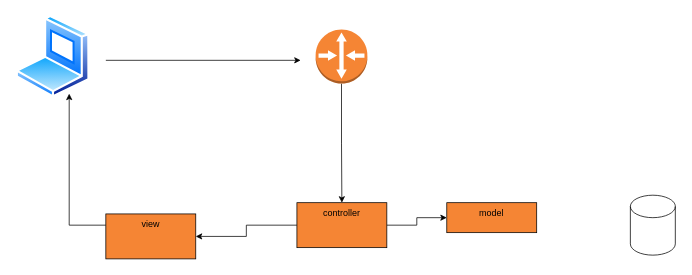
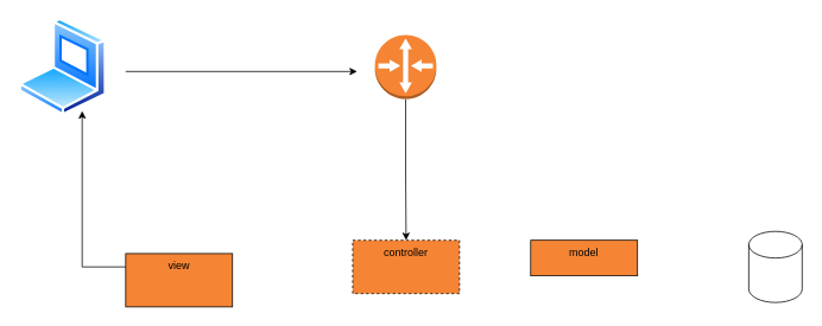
- <mxCell id="6" value="" style="edgeStyle=orthogonalEdgeStyle;rounded=0;orthogonalLoop=1;jettySize=auto;html=1;" edge="1" parent="1" source="8" target="9"><mxGeometry relative="1" as="geometry" /></mxCell>
- <mxCell id="8" value="controller" style="whiteSpace=wrap;html=1;verticalAlign=top;fillColor=#F58534;dashed=0;gradientColor=none;" vertex="1" parent="1"><mxGeometry x="395" y="270" width="120" height="60" as="geometry" /></mxCell>
+ <mxCell id="8" value="controller" style="whiteSpace=wrap;html=1;verticalAlign=top;fillColor=#F58534;dashed=1;gradientColor=none;" vertex="1" parent="1"><mxGeometry x="395" y="270" width="120" height="60" as="geometry" /></mxCell>
- <mxCell id="7" value="" style="edgeStyle=orthogonalEdgeStyle;rounded=0;orthogonalLoop=1;jettySize=auto;html=1;" edge="1" parent="1" source="8" target="12"><mxGeometry relative="1" as="geometry" /></mxCell>
